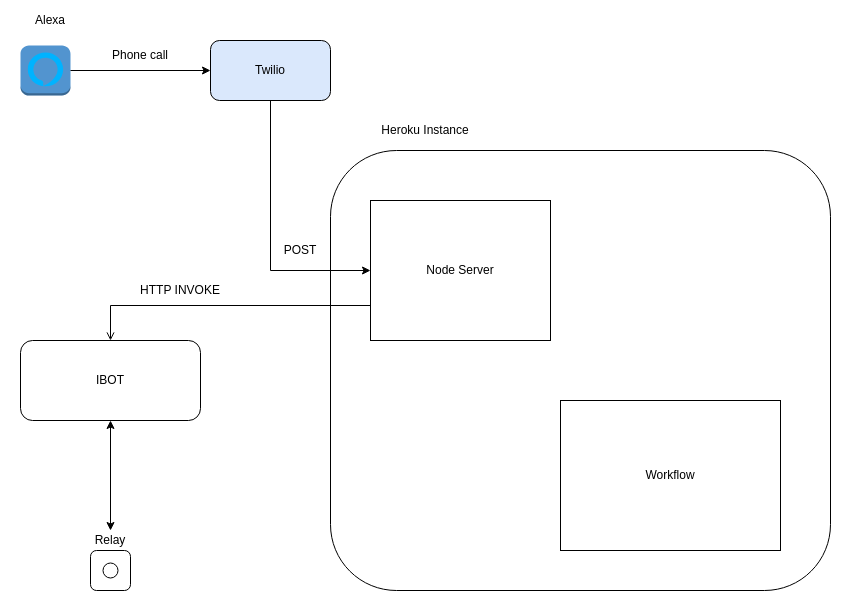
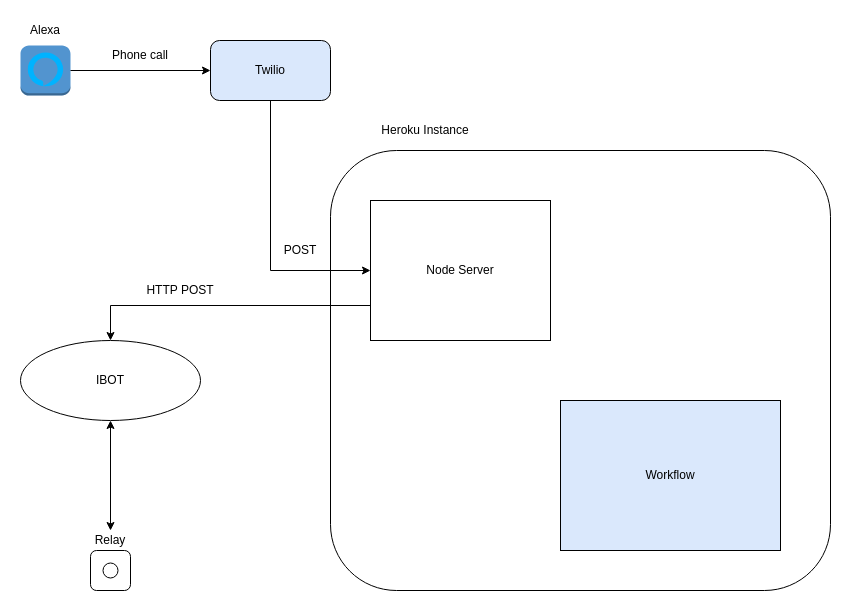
- <mxCell id="4" value="Alexa" style="text;html=1;strokeColor=none;fillColor=none;align=center;verticalAlign=middle;whiteSpace=wrap;rounded=0;" vertex="1" parent="1"><mxGeometry x="30" y="10" width="40" height="20" as="geometry" /></mxCell>
+ <mxCell id="4" value="Alexa" style="text;html=1;strokeColor=none;fillColor=none;align=center;verticalAlign=middle;whiteSpace=wrap;rounded=0;" vertex="1" parent="1"><mxGeometry x="25" y="20" width="40" height="20" as="geometry" /></mxCell>
- <mxCell id="19" value="HTTP INVOKE" style="text;html=1;strokeColor=none;fillColor=none;align=center;verticalAlign=middle;whiteSpace=wrap;rounded=0;" vertex="1" parent="1"><mxGeometry x="130" y="280" width="100" height="20" as="geometry" /></mxCell>
+ <mxCell id="19" value="HTTP POST" style="text;html=1;strokeColor=none;fillColor=none;align=center;verticalAlign=middle;whiteSpace=wrap;rounded=0;" vertex="1" parent="1"><mxGeometry x="130" y="280" width="100" height="20" as="geometry" /></mxCell>
- <mxCell id="10" style="edgeStyle=orthogonalEdgeStyle;rounded=0;orthogonalLoop=1;jettySize=auto;html=1;exitX=0;exitY=0.75;exitDx=0;exitDy=0;entryX=0.5;entryY=0;entryDx=0;entryDy=0;startArrow=none;startFill=0;endArrow=open;endFill=1;" edge="1" parent="1" source="11" target="16"><mxGeometry relative="1" as="geometry" /></mxCell>
+ <mxCell id="10" style="edgeStyle=orthogonalEdgeStyle;rounded=0;orthogonalLoop=1;jettySize=auto;html=1;exitX=0;exitY=0.75;exitDx=0;exitDy=0;entryX=0.5;entryY=0;entryDx=0;entryDy=0;startArrow=none;startFill=0;endArrow=classic;endFill=1;" edge="1" parent="1" source="11" target="16"><mxGeometry relative="1" as="geometry" /></mxCell>
- <mxCell id="16" value="IBOT" style="rounded=1;whiteSpace=wrap;html=1;" vertex="1" parent="1"><mxGeometry x="20" y="340" width="180" height="80" as="geometry" /></mxCell>
+ <mxCell id="16" value="IBOT" style="ellipse;whiteSpace=wrap;html=1;" vertex="1" parent="1"><mxGeometry x="20" y="340" width="180" height="80" as="geometry" /></mxCell>
- <mxCell id="12" value="Workflow" style="rounded=0;whiteSpace=wrap;html=1;" vertex="1" parent="1"><mxGeometry x="560" y="400" width="220" height="150" as="geometry" /></mxCell>
+ <mxCell id="12" value="Workflow" style="rounded=0;whiteSpace=wrap;html=1;fillColor=#dae8fc;" vertex="1" parent="1"><mxGeometry x="560" y="400" width="220" height="150" as="geometry" /></mxCell>
